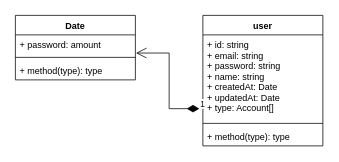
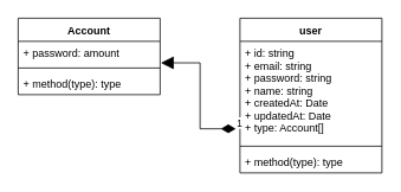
- <mxCell id="6" value="Date" style="swimlane;fontStyle=1;align=center;verticalAlign=top;childLayout=stackLayout;horizontal=1;startSize=26;horizontalStack=0;resizeParent=1;resizeParentMax=0;resizeLast=0;collapsible=1;marginBottom=0;" vertex="1" parent="1"><mxGeometry x="20" y="20" width="160" height="86" as="geometry" /></mxCell>
+ <mxCell id="6" value="Account" style="swimlane;fontStyle=1;align=center;verticalAlign=top;childLayout=stackLayout;horizontal=1;startSize=26;horizontalStack=0;resizeParent=1;resizeParentMax=0;resizeLast=0;collapsible=1;marginBottom=0;" vertex="1" parent="1"><mxGeometry x="20" y="20" width="160" height="86" as="geometry" /></mxCell>
- <mxCell id="10" value="1" style="endArrow=open;html=1;endSize=12;startArrow=diamondThin;startSize=14;startFill=1;edgeStyle=orthogonalEdgeStyle;align=left;verticalAlign=bottom;rounded=0;entryX=1.005;entryY=0.932;entryDx=0;entryDy=0;entryPerimeter=0;exitX=-0.029;exitY=0.863;exitDx=0;exitDy=0;exitPerimeter=0;" edge="1" parent="1" source="3" target="7"><mxGeometry x="-1" y="3" relative="1" as="geometry"><mxPoint x="200" y="200" as="sourcePoint" /><mxPoint x="290" y="140" as="targetPoint" /></mxGeometry></mxCell>
+ <mxCell id="10" value="1" style="endArrow=block;html=1;endSize=12;startArrow=diamondThin;startSize=14;startFill=1;edgeStyle=orthogonalEdgeStyle;align=left;verticalAlign=bottom;rounded=0;entryX=1.005;entryY=0.932;entryDx=0;entryDy=0;entryPerimeter=0;exitX=-0.029;exitY=0.863;exitDx=0;exitDy=0;exitPerimeter=0;" edge="1" parent="1" source="3" target="7"><mxGeometry x="-1" y="3" relative="1" as="geometry"><mxPoint x="200" y="200" as="sourcePoint" /><mxPoint x="290" y="140" as="targetPoint" /></mxGeometry></mxCell>
